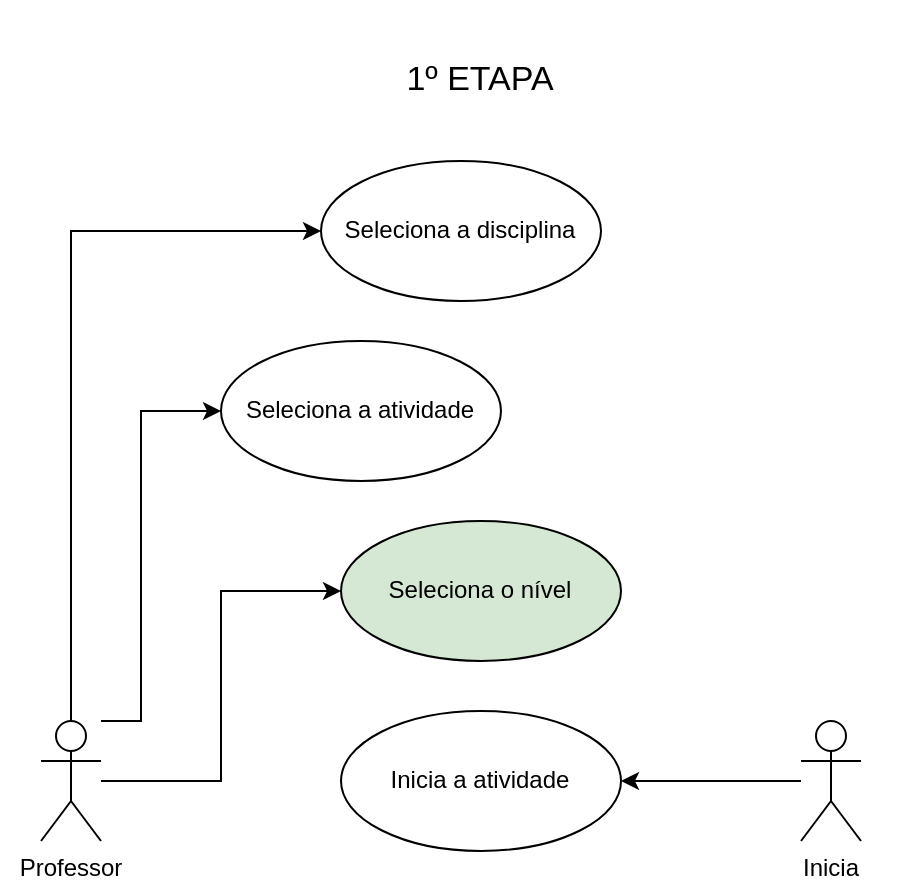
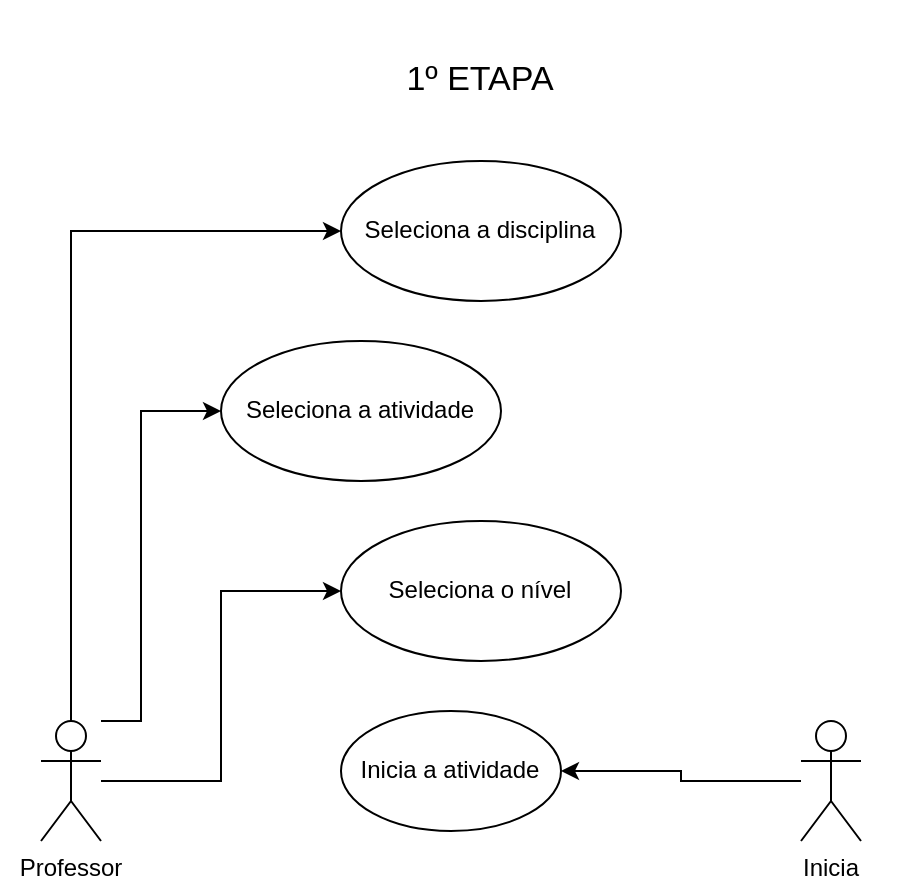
- <mxCell id="8" value="Seleciona a disciplina" style="ellipse;whiteSpace=wrap;html=1;" vertex="1" parent="1"><mxGeometry x="160" y="80" width="140" height="70" as="geometry" /></mxCell>
+ <mxCell id="8" value="Seleciona a disciplina" style="ellipse;whiteSpace=wrap;html=1;" vertex="1" parent="1"><mxGeometry x="170" y="80" width="140" height="70" as="geometry" /></mxCell>
- <mxCell id="10" value="Seleciona o nível" style="ellipse;whiteSpace=wrap;html=1;fillColor=#d5e8d4;" vertex="1" parent="1"><mxGeometry x="170" y="260" width="140" height="70" as="geometry" /></mxCell>
+ <mxCell id="10" value="Seleciona o nível" style="ellipse;whiteSpace=wrap;html=1;" vertex="1" parent="1"><mxGeometry x="170" y="260" width="140" height="70" as="geometry" /></mxCell>
- <mxCell id="11" value="Inicia a atividade" style="ellipse;whiteSpace=wrap;html=1;" vertex="1" parent="1"><mxGeometry x="170" y="355" width="140" height="70" as="geometry" /></mxCell>
+ <mxCell id="11" value="Inicia a atividade" style="ellipse;whiteSpace=wrap;html=1;" vertex="1" parent="1"><mxGeometry x="170" y="355" width="110" height="60" as="geometry" /></mxCell>
